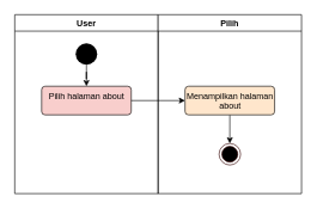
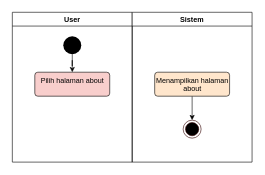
- <mxCell id="6" value="Pilih" style="swimlane;" vertex="1" parent="1"><mxGeometry x="220" y="20" width="200" height="250" as="geometry" /></mxCell>
+ <mxCell id="6" value="Sistem" style="swimlane;" vertex="1" parent="1"><mxGeometry x="220" y="20" width="200" height="250" as="geometry" /></mxCell>
- <mxCell id="10" style="edgeStyle=orthogonalEdgeStyle;rounded=0;orthogonalLoop=1;jettySize=auto;html=1;" edge="1" parent="1" source="5" target="8"><mxGeometry relative="1" as="geometry" /></mxCell>
